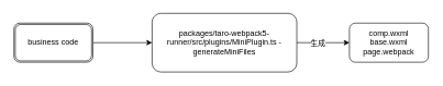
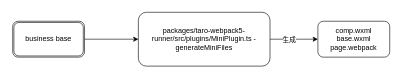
- <mxCell id="3" value="business code" style="shape=ext;double=1;rounded=1;whiteSpace=wrap;html=1;" vertex="1" parent="1"><mxGeometry x="20" y="35" width="120" height="60" as="geometry" /></mxCell>
+ <mxCell id="3" value="business base" style="shape=ext;double=1;rounded=1;whiteSpace=wrap;html=1;" vertex="1" parent="1"><mxGeometry x="20" y="35" width="120" height="60" as="geometry" /></mxCell>
